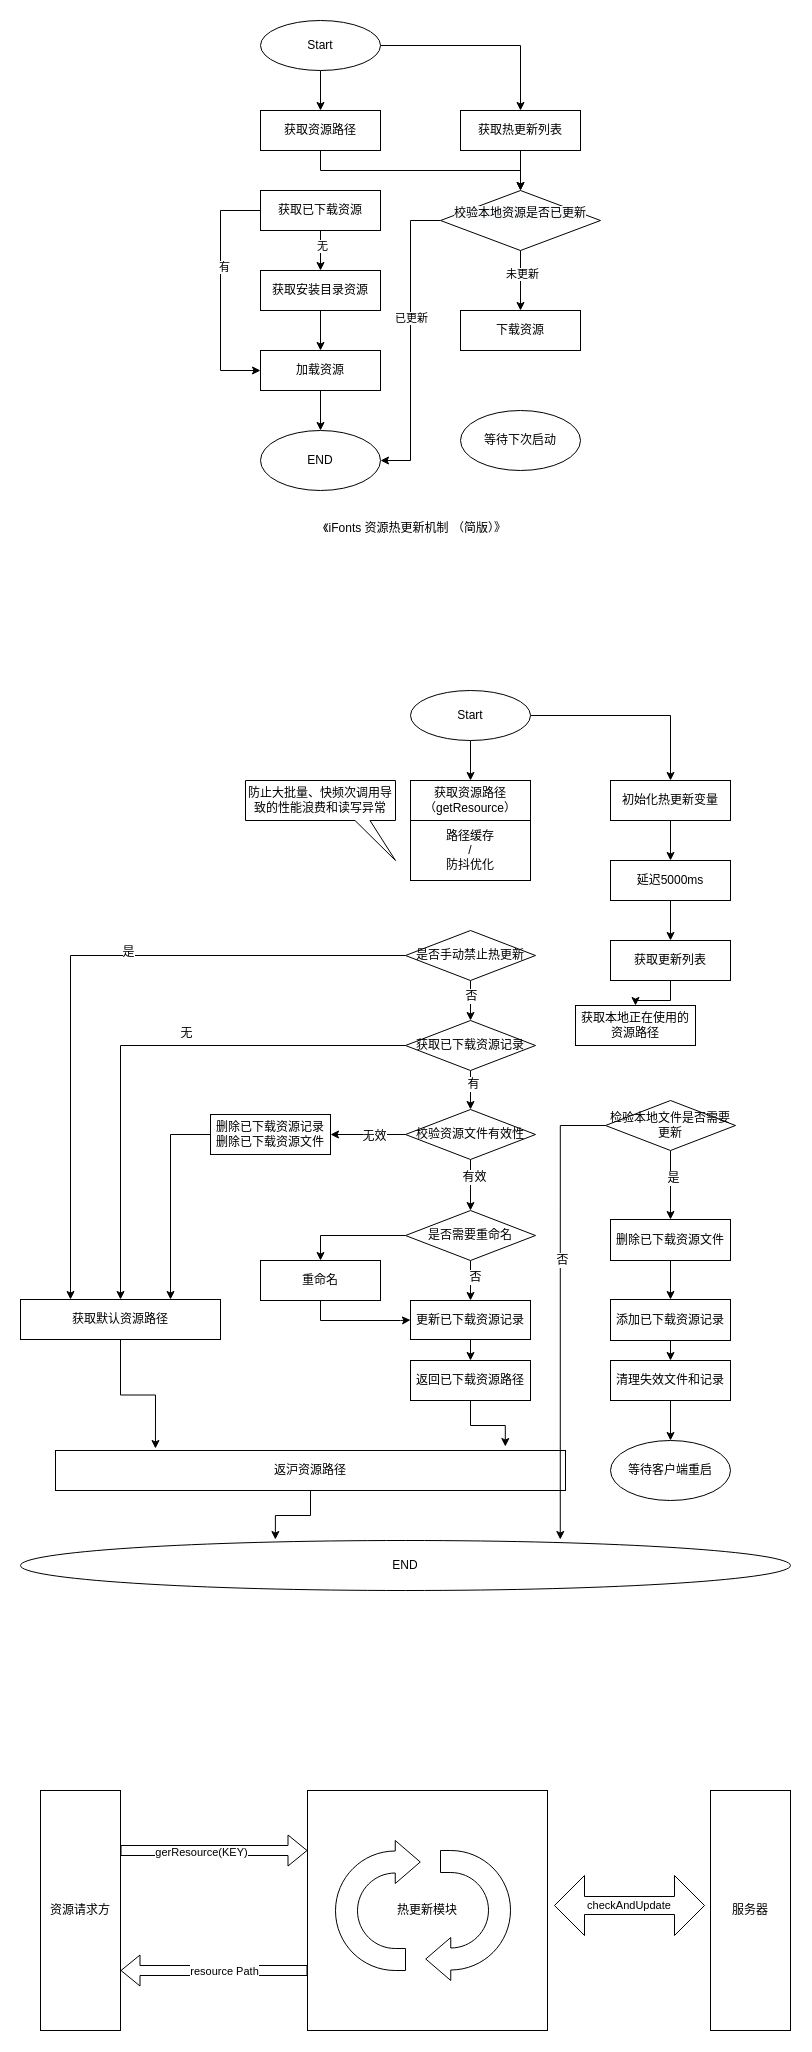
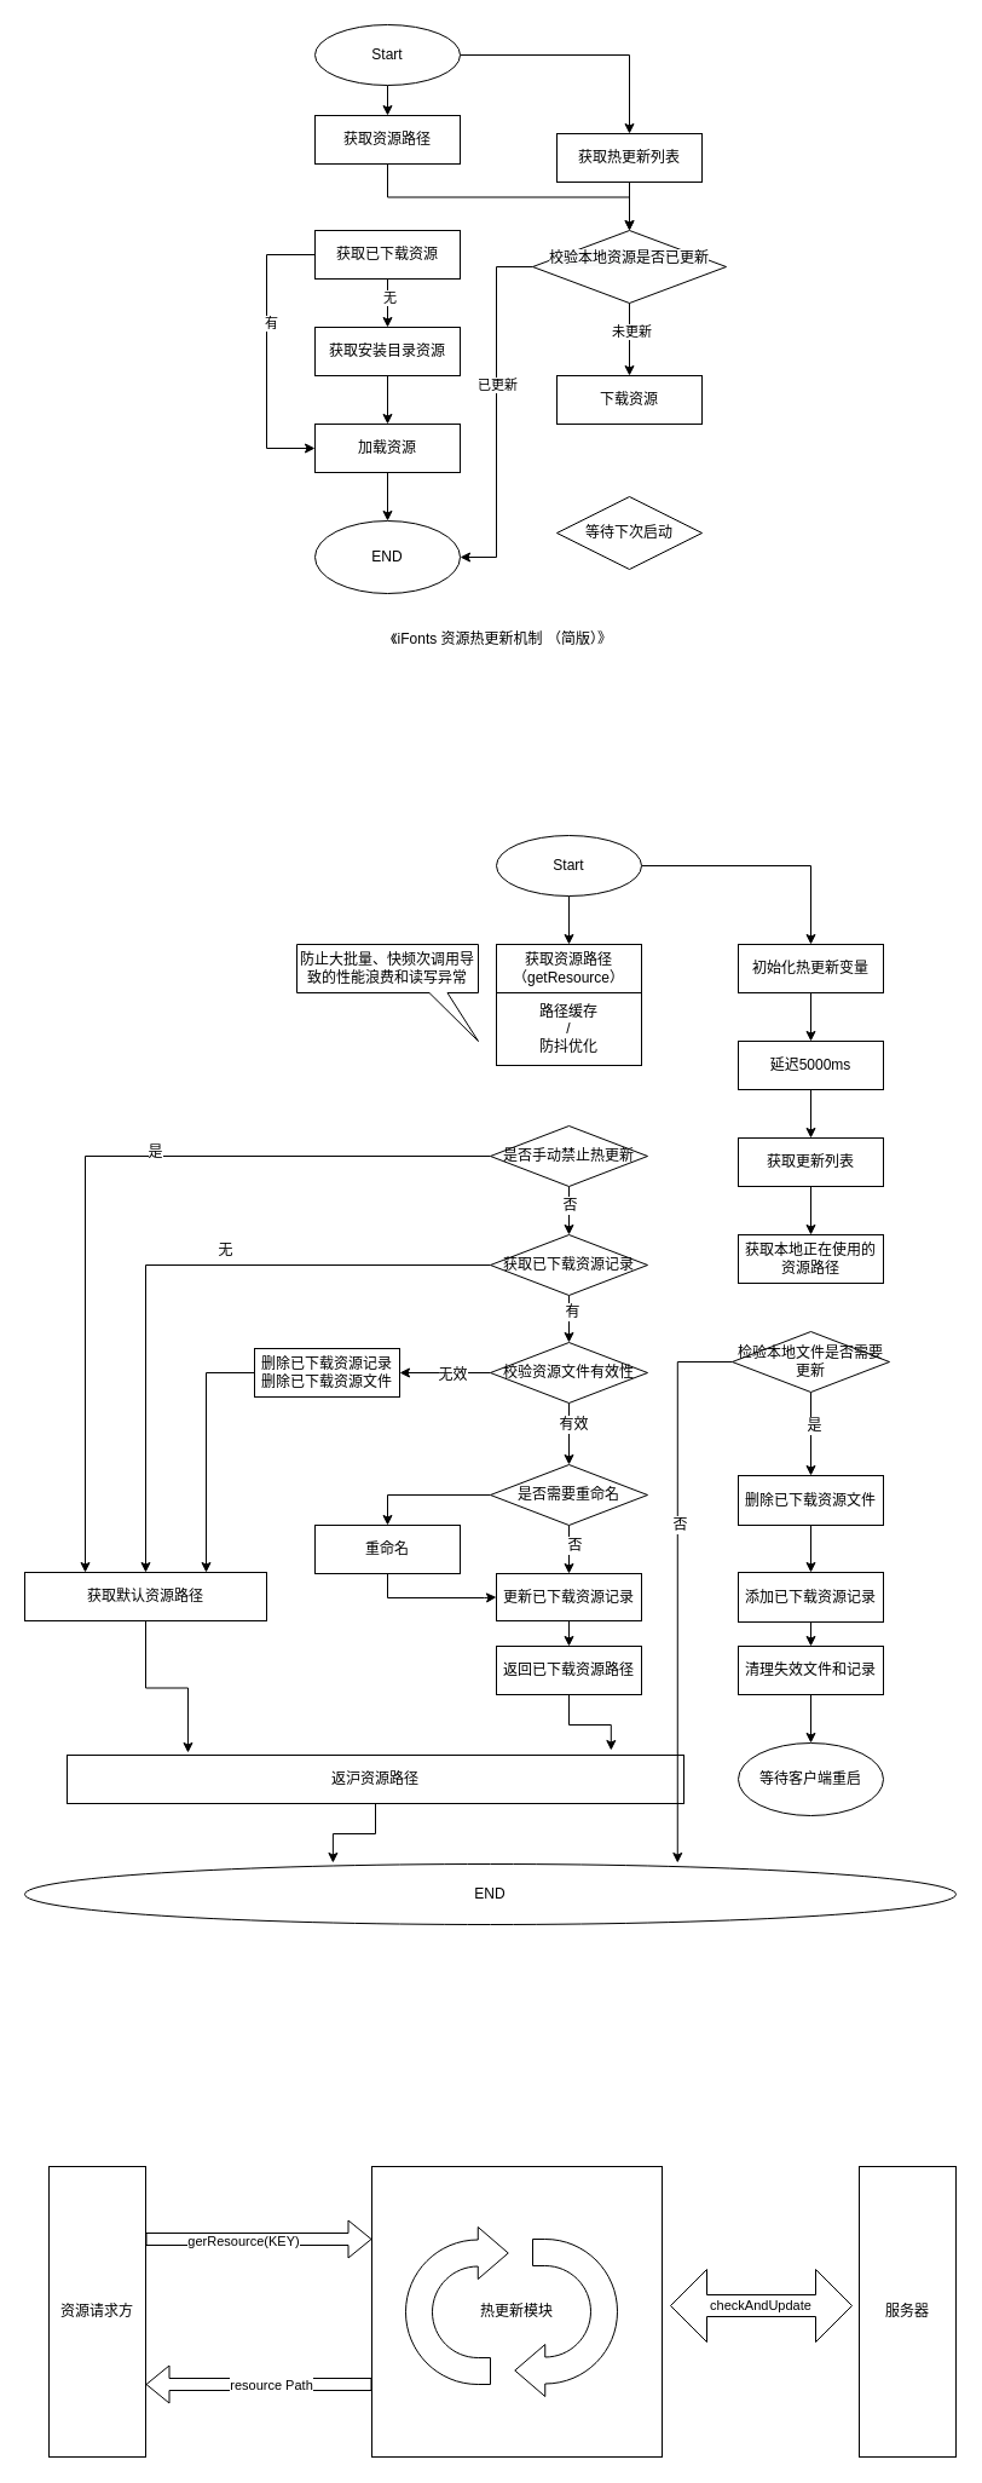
- <mxCell id="5" value="获取资源路径" style="rounded=0;whiteSpace=wrap;html=1;" parent="1" vertex="1"><mxGeometry x="260" y="110" width="120" height="40" as="geometry" /></mxCell>
+ <mxCell id="5" value="获取资源路径" style="rounded=0;whiteSpace=wrap;html=1;" parent="1" vertex="1"><mxGeometry x="260" y="95" width="120" height="40" as="geometry" /></mxCell>
- <mxCell id="23" value="等待下次启动" style="ellipse;whiteSpace=wrap;html=1;rounded=0;" parent="1" vertex="1"><mxGeometry x="460" y="410" width="120" height="60" as="geometry" /></mxCell>
+ <mxCell id="23" value="等待下次启动" style="rhombus;whiteSpace=wrap;html=1;" parent="1" vertex="1"><mxGeometry x="460" y="410" width="120" height="60" as="geometry" /></mxCell>
- <mxCell id="78" value="获取本地正在使用的资源路径" style="rounded=0;whiteSpace=wrap;html=1;fontSize=12;" parent="1" vertex="1"><mxGeometry x="575" y="1005" width="120" height="40" as="geometry" /></mxCell>
+ <mxCell id="78" value="获取本地正在使用的资源路径" style="rounded=0;whiteSpace=wrap;html=1;fontSize=12;" parent="1" vertex="1"><mxGeometry x="610" y="1020" width="120" height="40" as="geometry" /></mxCell>
